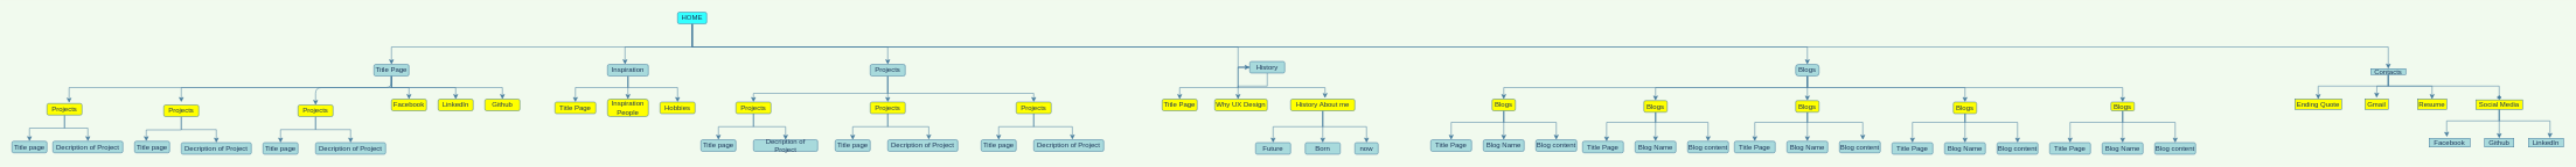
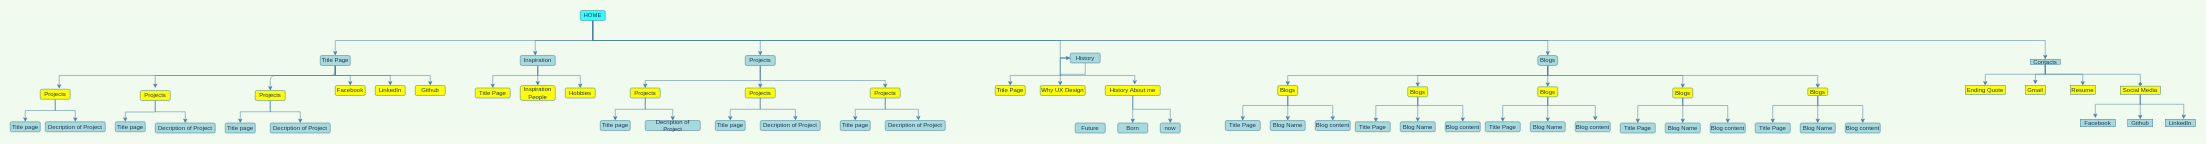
- <mxCell id="46" style="edgeStyle=orthogonalEdgeStyle;rounded=0;orthogonalLoop=1;jettySize=auto;html=1;strokeColor=#457B9D;fontColor=#1D3557;labelBackgroundColor=#F1FAEE;" edge="1" parent="1" source="48" target="49"><mxGeometry relative="1" as="geometry" /></mxCell>
